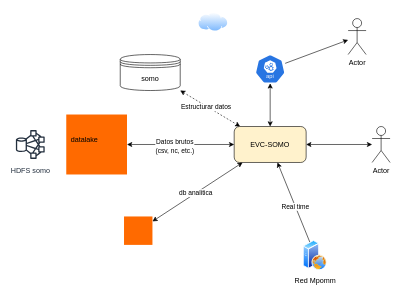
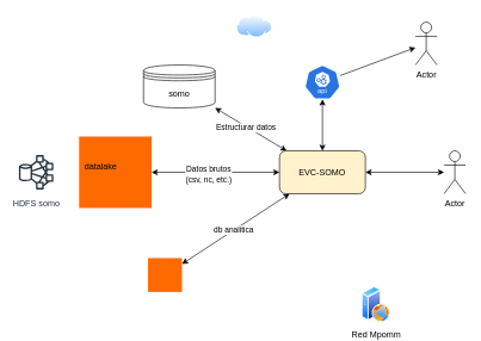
- <mxCell id="2" style="rounded=0;orthogonalLoop=1;jettySize=auto;html=1;startArrow=classic;startFill=1;dashed=1;" parent="1" source="4" target="11" edge="1"><mxGeometry relative="1" as="geometry" /></mxCell>
+ <mxCell id="2" style="rounded=0;orthogonalLoop=1;jettySize=auto;html=1;startArrow=classic;startFill=1;" parent="1" source="4" target="11" edge="1"><mxGeometry relative="1" as="geometry" /></mxCell>
- <mxCell id="17" style="rounded=0;orthogonalLoop=1;jettySize=auto;html=1;startArrow=none;startFill=0;" parent="1" source="19" target="11" edge="1"><mxGeometry relative="1" as="geometry" /></mxCell>
- <mxCell id="18" value="Real time" style="edgeLabel;html=1;align=center;verticalAlign=middle;resizable=0;points=[];" parent="17" vertex="1" connectable="0"><mxGeometry x="-0.108" relative="1" as="geometry"><mxPoint as="offset" /></mxGeometry></mxCell>
